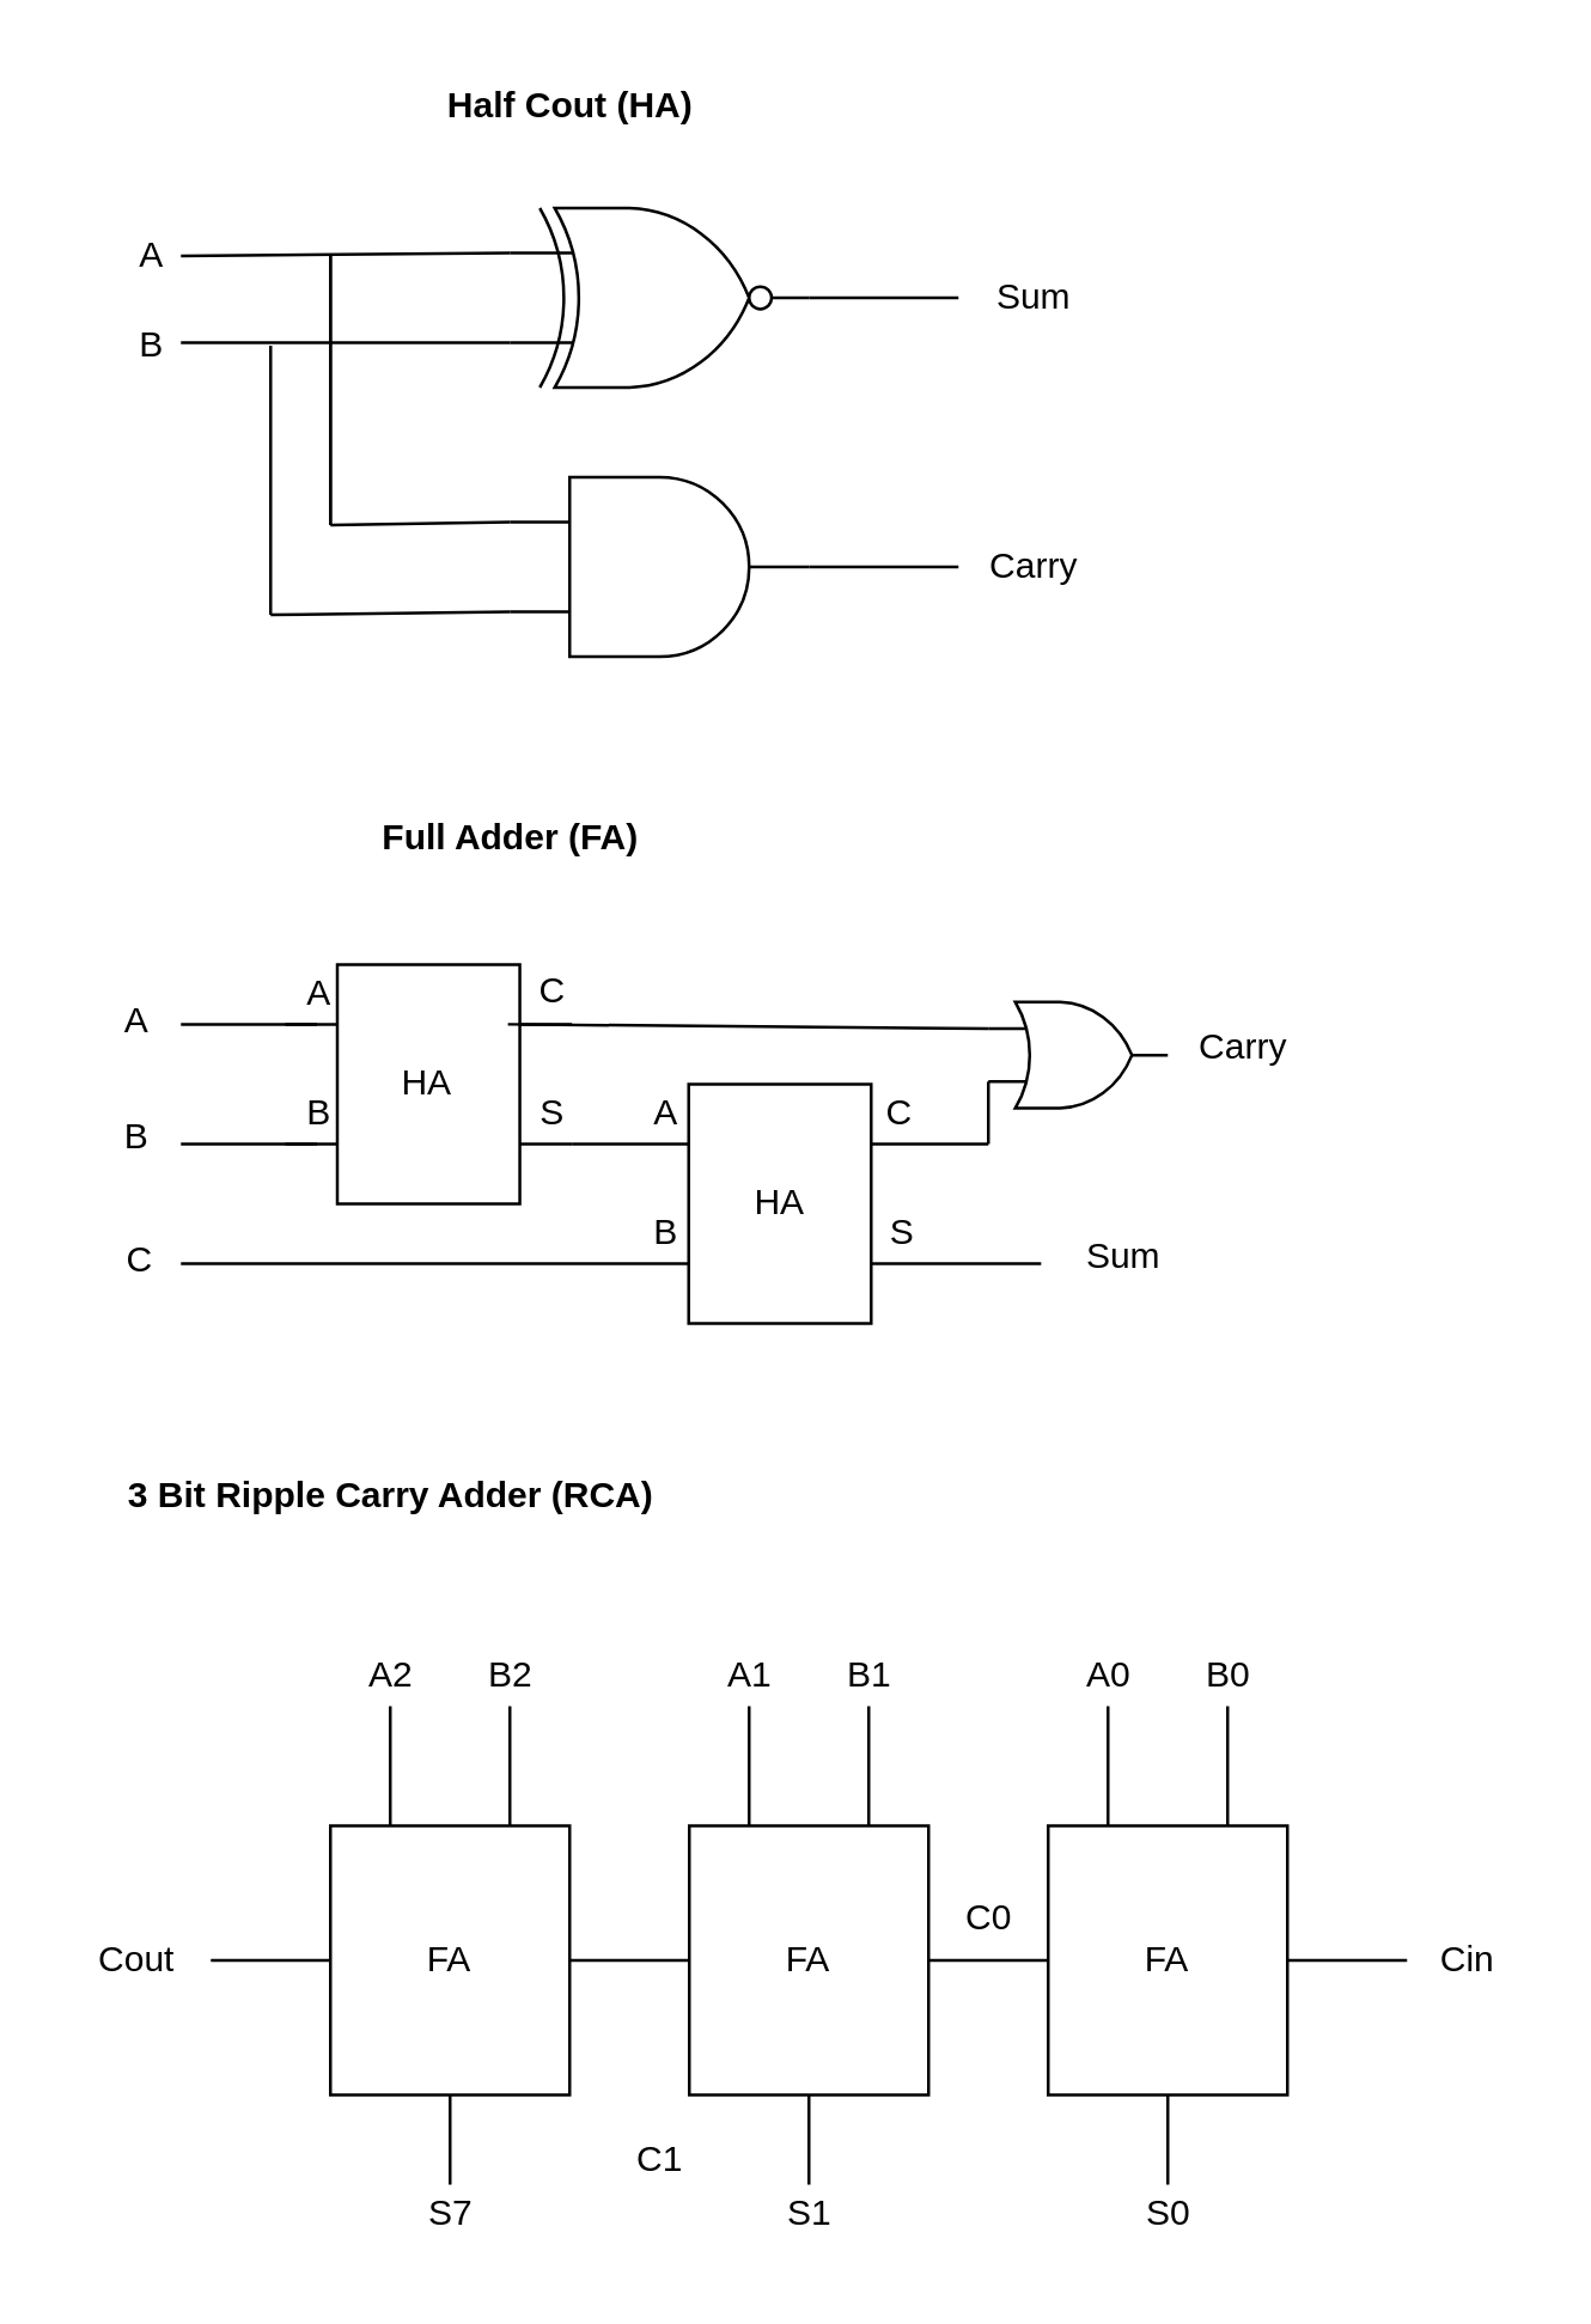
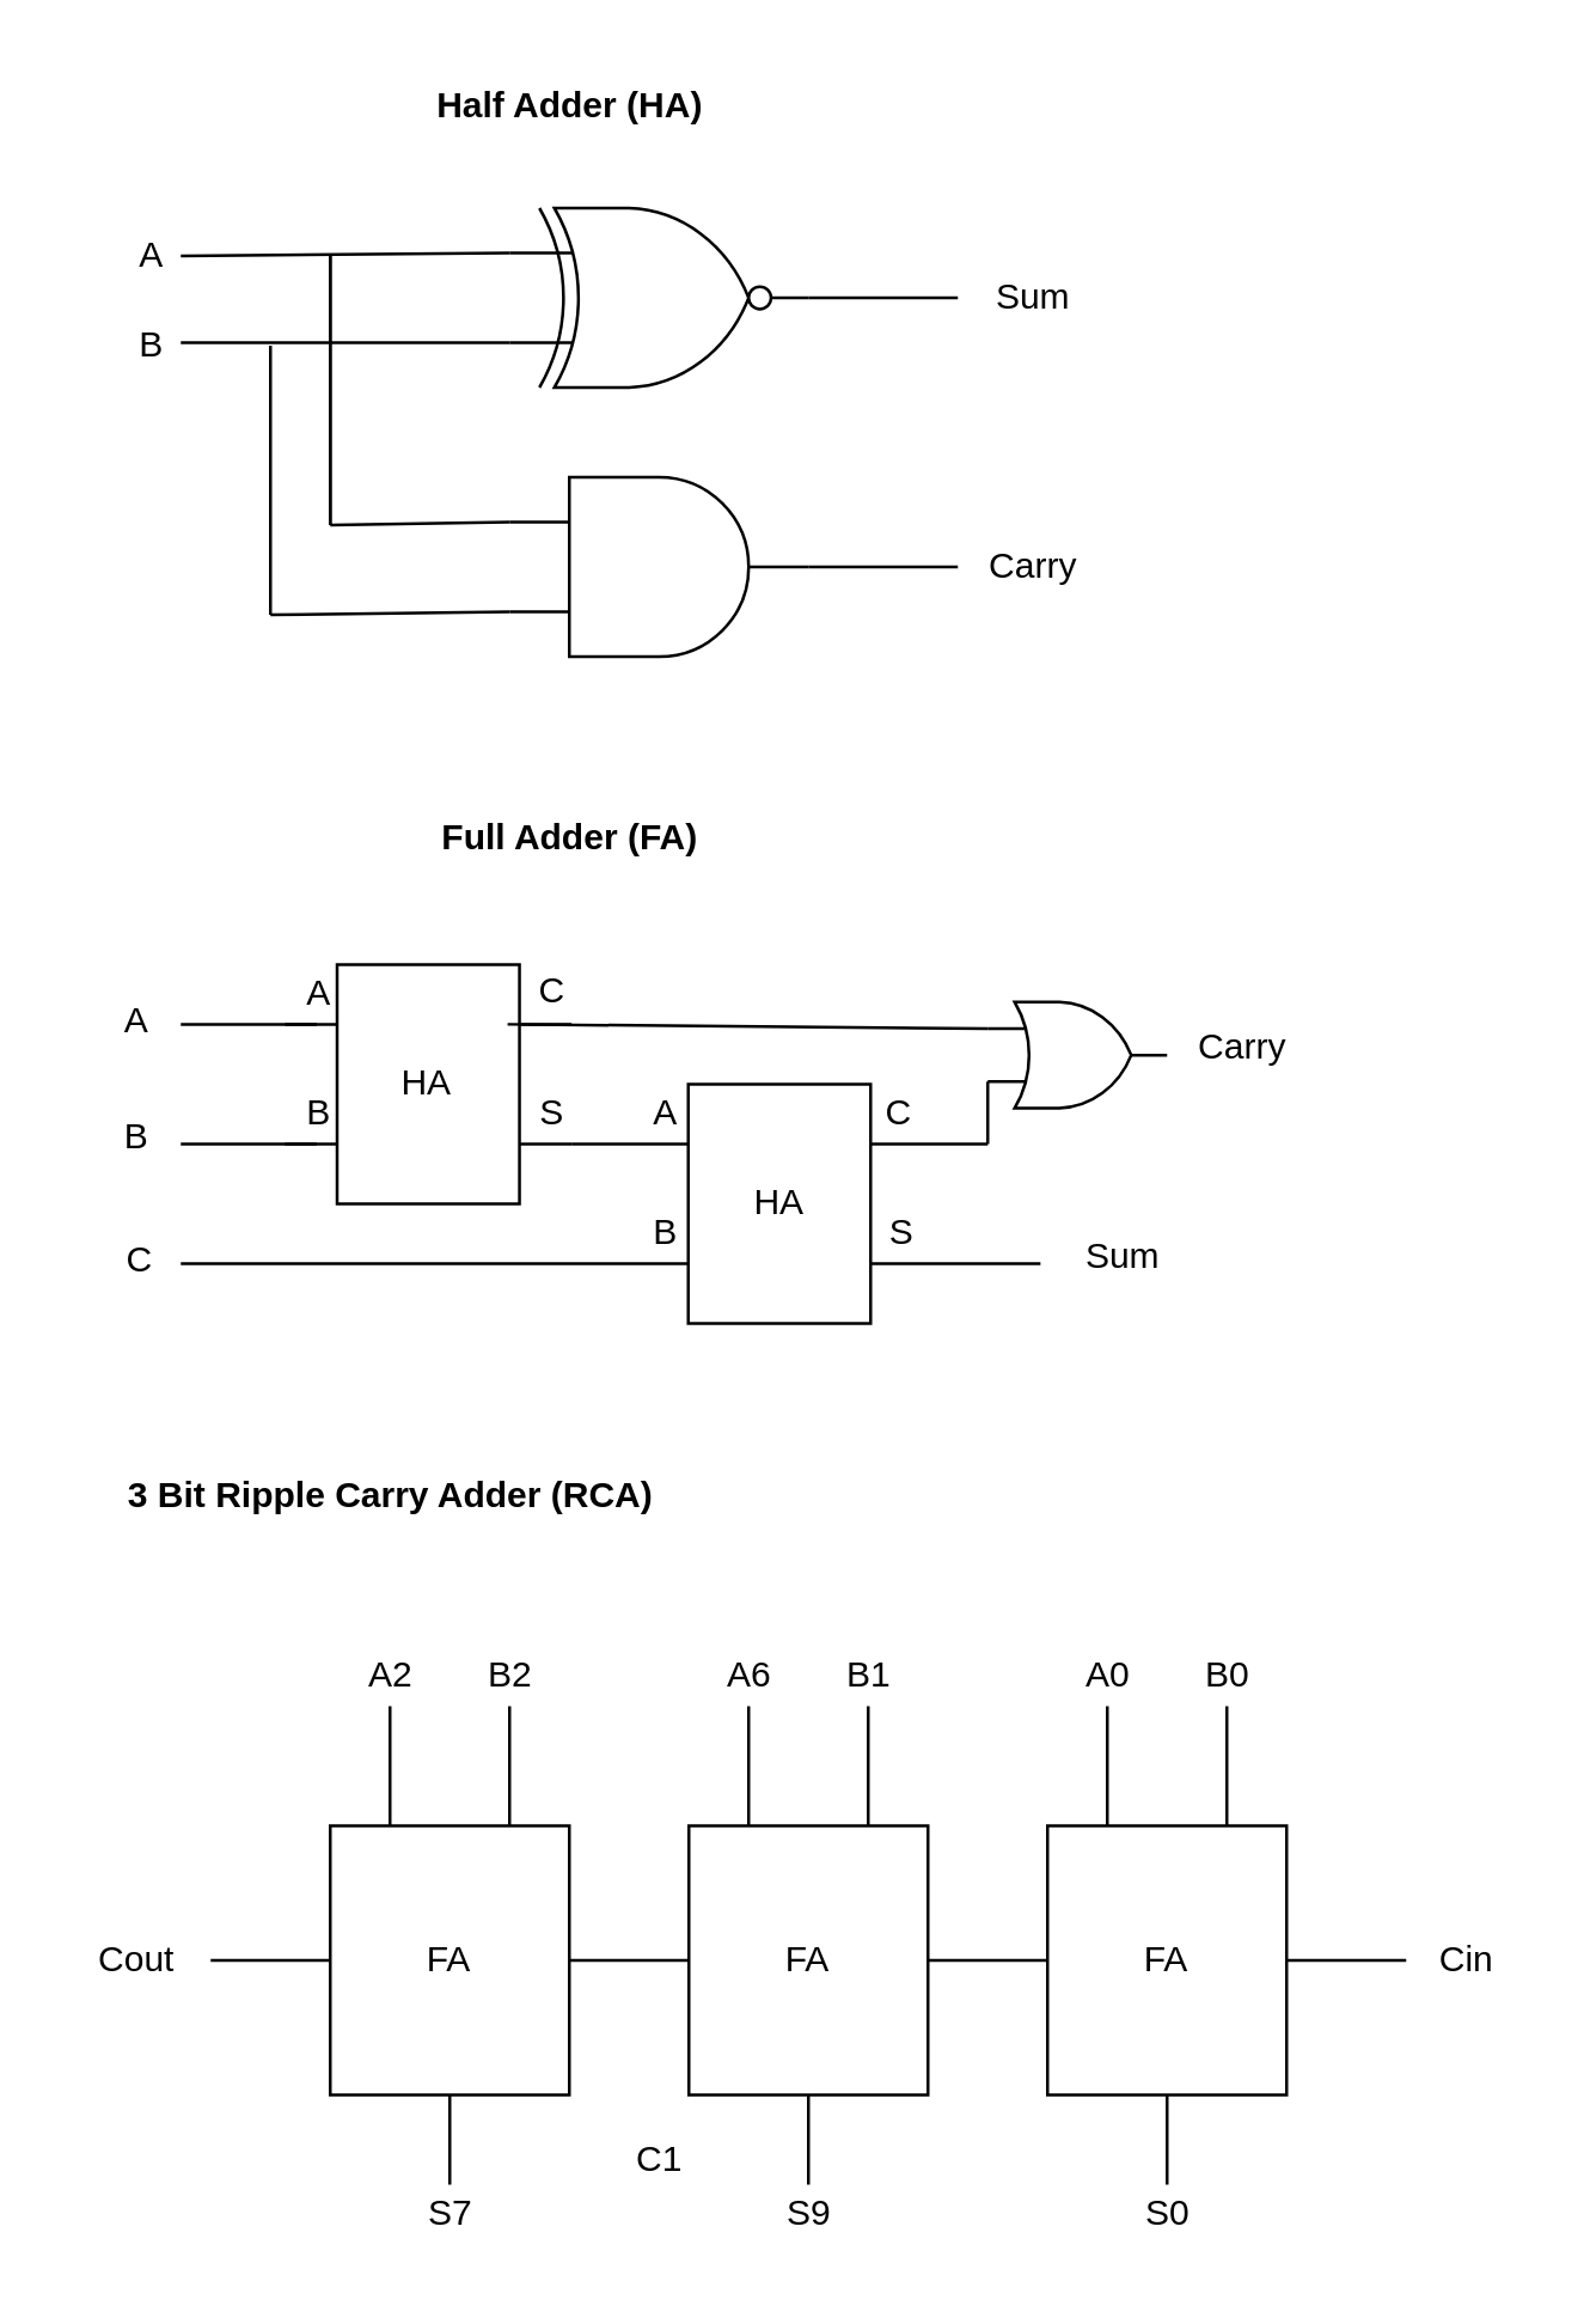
- <mxCell id="19" value="&lt;b&gt;Half Cout (HA)&lt;/b&gt;" style="text;html=1;align=center;verticalAlign=middle;resizable=0;points=[];autosize=1;strokeColor=none;fillColor=none;" parent="3" vertex="1"><mxGeometry x="100" width="110" height="30" as="geometry" /></mxCell>
+ <mxCell id="19" value="&lt;b&gt;Half Adder (HA)&lt;/b&gt;" style="text;html=1;align=center;verticalAlign=middle;resizable=0;points=[];autosize=1;strokeColor=none;fillColor=none;" parent="3" vertex="1"><mxGeometry x="100" width="110" height="30" as="geometry" /></mxCell>
- <mxCell id="2" value="&lt;b&gt;Full Adder (FA)&lt;/b&gt;" style="text;html=1;align=center;verticalAlign=middle;resizable=0;points=[];autosize=1;strokeColor=none;fillColor=none;" parent="1" vertex="1"><mxGeometry x="115" y="265" width="110" height="30" as="geometry" /></mxCell>
+ <mxCell id="2" value="&lt;b&gt;Full Adder (FA)&lt;/b&gt;" style="text;html=1;align=center;verticalAlign=middle;resizable=0;points=[];autosize=1;strokeColor=none;fillColor=none;" parent="1" vertex="1"><mxGeometry x="135" y="265" width="110" height="30" as="geometry" /></mxCell>
- <mxCell id="78" value="A1" style="text;html=1;align=center;verticalAlign=middle;resizable=0;points=[];autosize=1;strokeColor=none;fillColor=none;" vertex="1" parent="1"><mxGeometry x="230" y="545" width="40" height="30" as="geometry" /></mxCell>
+ <mxCell id="78" value="A6" style="text;html=1;align=center;verticalAlign=middle;resizable=0;points=[];autosize=1;strokeColor=none;fillColor=none;" vertex="1" parent="1"><mxGeometry x="230" y="545" width="40" height="30" as="geometry" /></mxCell>
- <mxCell id="82" value="C0" style="text;html=1;align=center;verticalAlign=middle;resizable=0;points=[];autosize=1;strokeColor=none;fillColor=none;" vertex="1" parent="1"><mxGeometry x="310" y="626" width="40" height="30" as="geometry" /></mxCell>
- <mxCell id="74" value="S1" style="text;html=1;align=center;verticalAlign=middle;resizable=0;points=[];autosize=1;strokeColor=none;fillColor=none;" vertex="1" parent="1"><mxGeometry x="250" y="725" width="40" height="30" as="geometry" /></mxCell>
+ <mxCell id="74" value="S9" style="text;html=1;align=center;verticalAlign=middle;resizable=0;points=[];autosize=1;strokeColor=none;fillColor=none;" vertex="1" parent="1"><mxGeometry x="250" y="725" width="40" height="30" as="geometry" /></mxCell>
